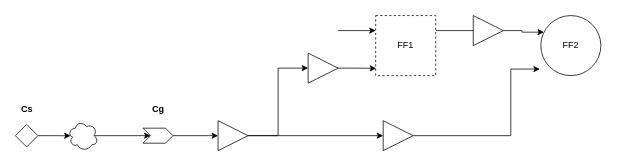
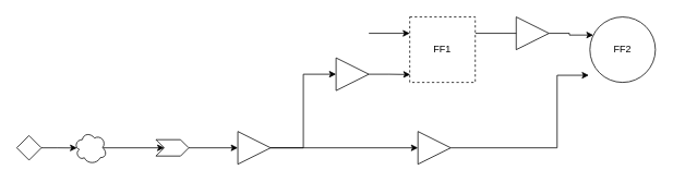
- <mxCell id="21" value="Cs" style="text;strokeColor=none;fillColor=none;html=1;fontSize=12;fontStyle=1;verticalAlign=middle;align=center;" vertex="1" parent="1"><mxGeometry x="22.5" y="130" width="25" height="30" as="geometry" /></mxCell>
- <mxCell id="22" value="Cg" style="text;strokeColor=none;fillColor=none;html=1;fontSize=12;fontStyle=1;verticalAlign=middle;align=center;" vertex="1" parent="1"><mxGeometry x="197.5" y="130" width="25" height="30" as="geometry" /></mxCell>
